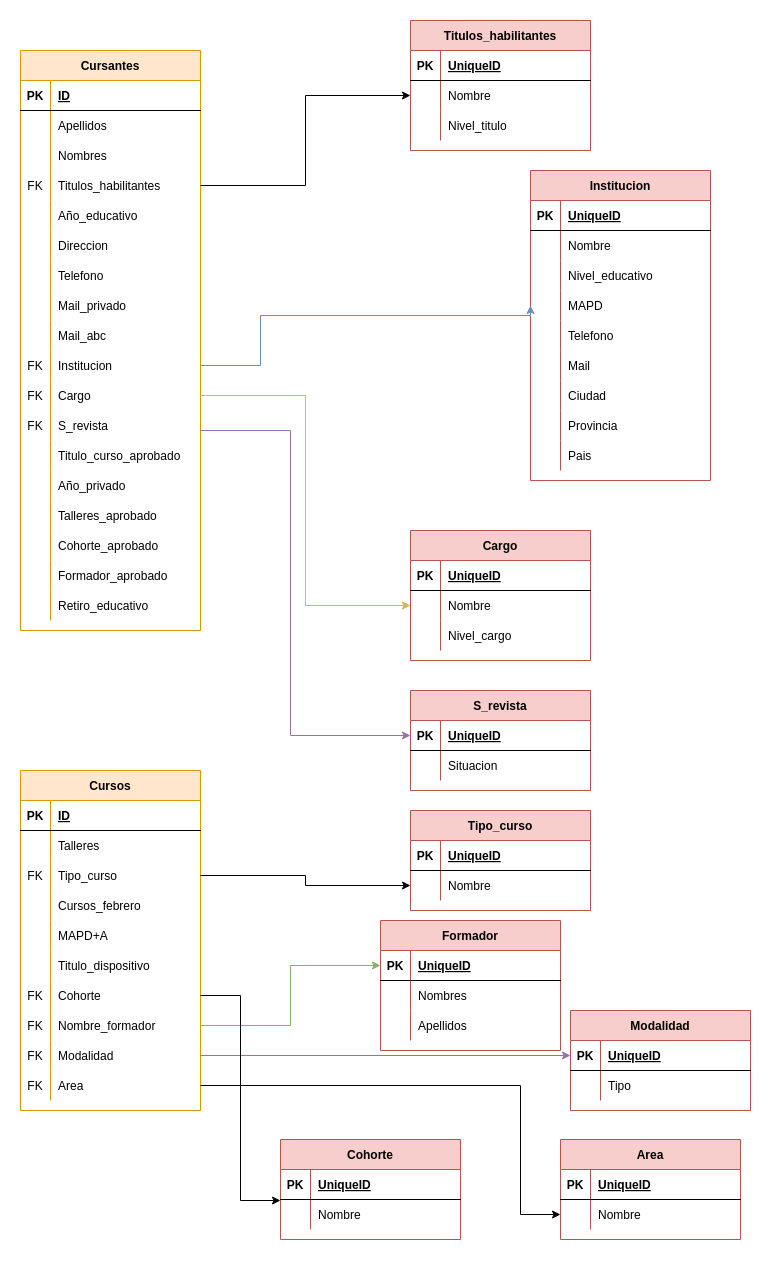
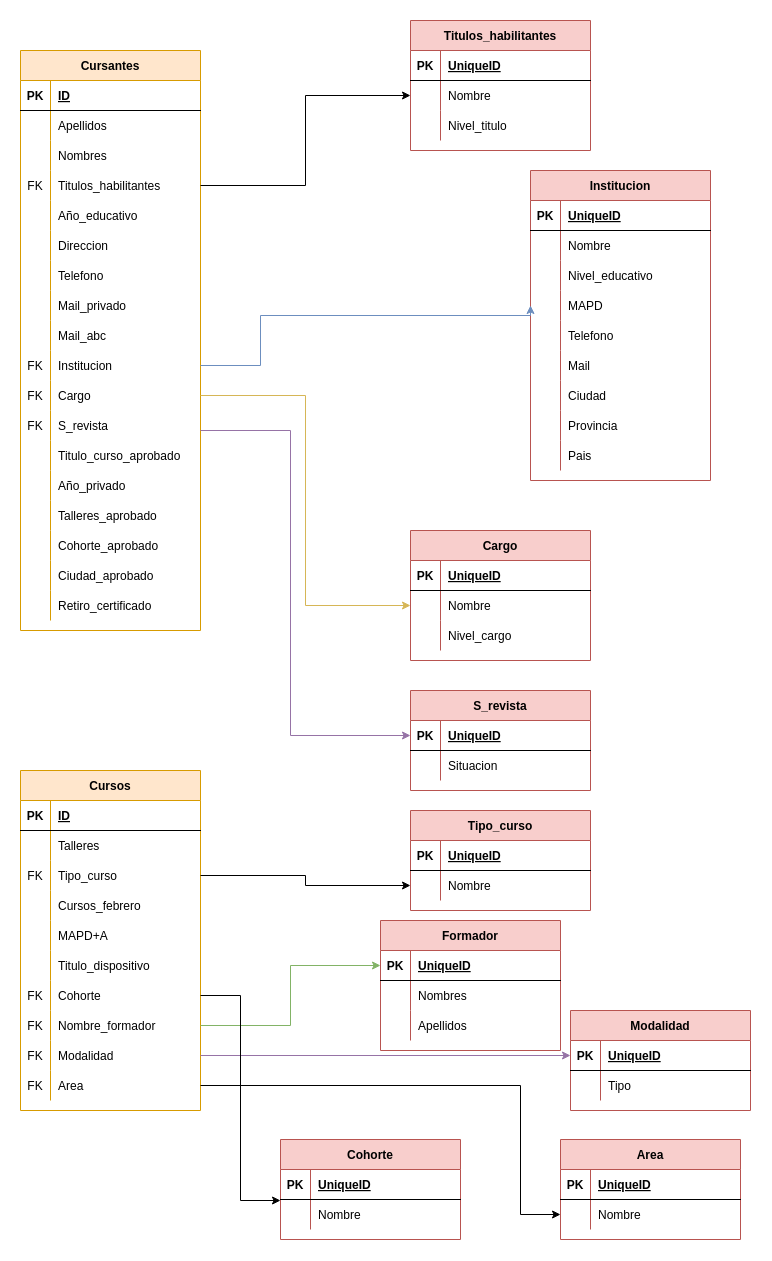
- <mxCell id="53" value="Formador_aprobado" style="shape=partialRectangle;connectable=0;fillColor=none;top=0;left=0;bottom=0;right=0;align=left;spacingLeft=6;overflow=hidden;" parent="51" vertex="1"><mxGeometry x="30" width="150" height="30" as="geometry"><mxRectangle width="150" height="30" as="alternateBounds" /></mxGeometry></mxCell>
+ <mxCell id="53" value="Ciudad_aprobado" style="shape=partialRectangle;connectable=0;fillColor=none;top=0;left=0;bottom=0;right=0;align=left;spacingLeft=6;overflow=hidden;" parent="51" vertex="1"><mxGeometry x="30" width="150" height="30" as="geometry"><mxRectangle width="150" height="30" as="alternateBounds" /></mxGeometry></mxCell>
- <mxCell id="56" value="Retiro_educativo" style="shape=partialRectangle;connectable=0;fillColor=none;top=0;left=0;bottom=0;right=0;align=left;spacingLeft=6;overflow=hidden;" parent="54" vertex="1"><mxGeometry x="30" width="150" height="30" as="geometry"><mxRectangle width="150" height="30" as="alternateBounds" /></mxGeometry></mxCell>
+ <mxCell id="56" value="Retiro_certificado" style="shape=partialRectangle;connectable=0;fillColor=none;top=0;left=0;bottom=0;right=0;align=left;spacingLeft=6;overflow=hidden;" parent="54" vertex="1"><mxGeometry x="30" width="150" height="30" as="geometry"><mxRectangle width="150" height="30" as="alternateBounds" /></mxGeometry></mxCell>
